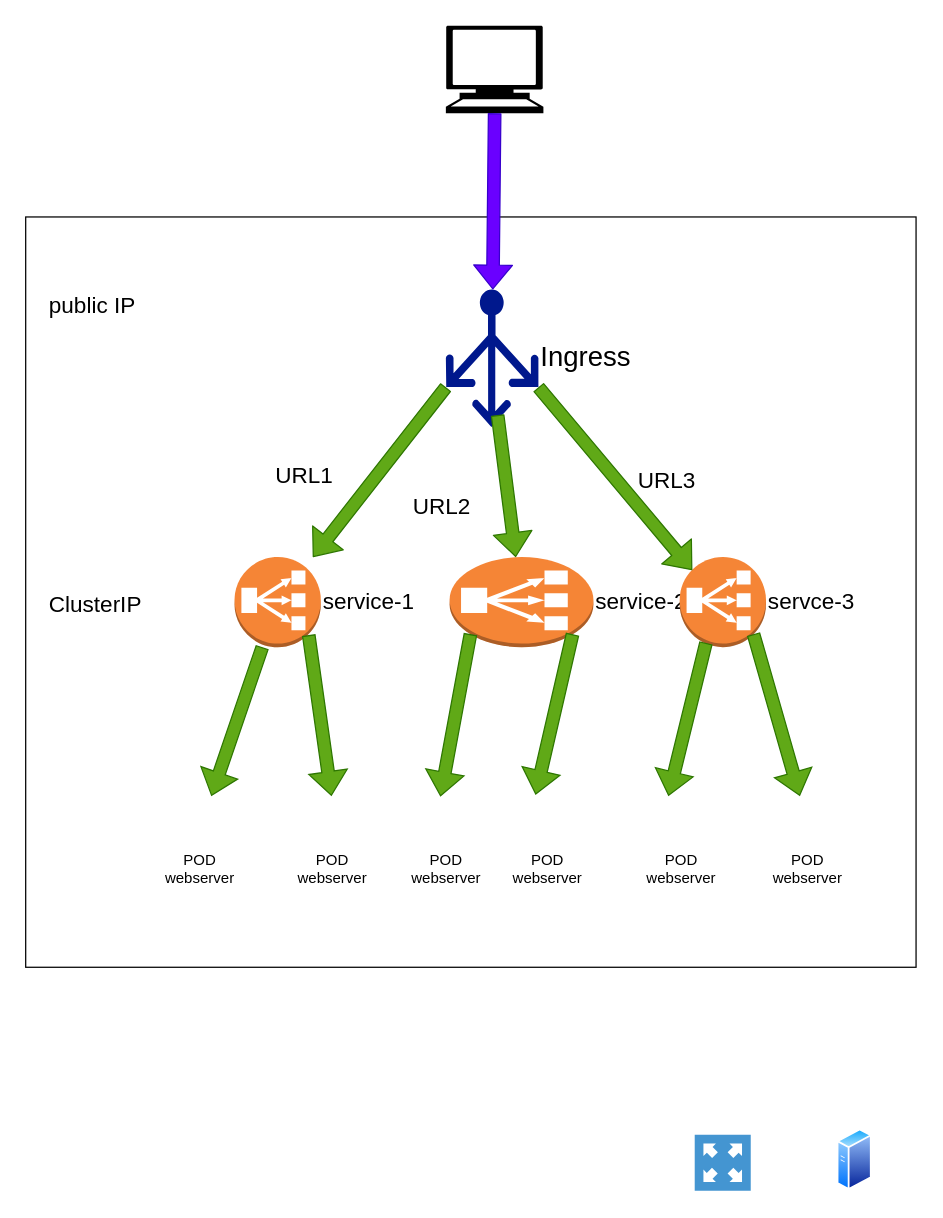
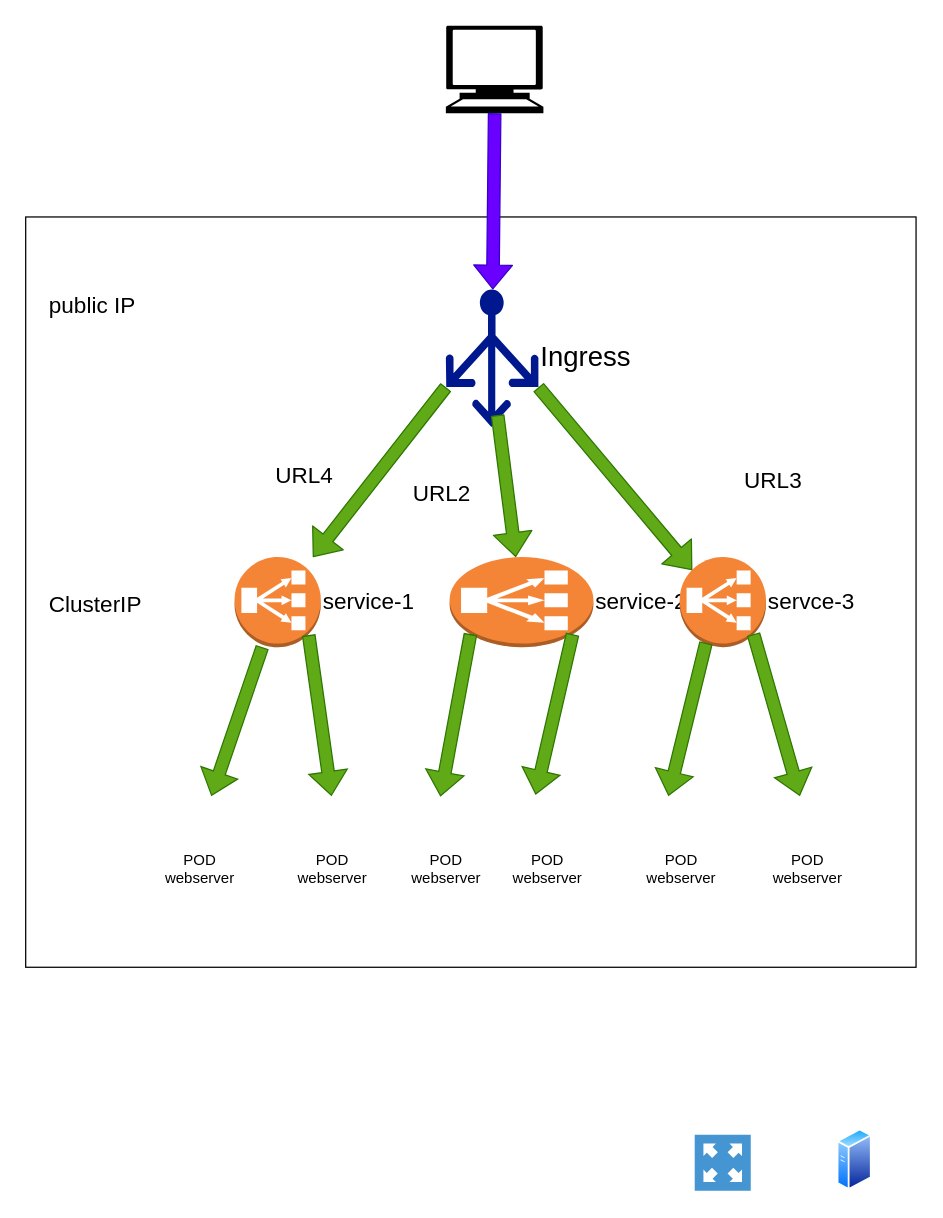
- <mxCell id="30" value="URL1" style="text;html=1;resizable=0;points=[];autosize=1;align=left;verticalAlign=top;spacingTop=-4;fontSize=18;" parent="1" vertex="1"><mxGeometry x="217.5" y="366.5" width="56" height="22" as="geometry" /></mxCell>
+ <mxCell id="30" value="URL4" style="text;html=1;resizable=0;points=[];autosize=1;align=left;verticalAlign=top;spacingTop=-4;fontSize=18;" parent="1" vertex="1"><mxGeometry x="217.5" y="366.5" width="56" height="22" as="geometry" /></mxCell>
- <mxCell id="28" value="URL3" style="text;html=1;resizable=0;points=[];autosize=1;align=left;verticalAlign=top;spacingTop=-4;fontSize=18;" parent="1" vertex="1"><mxGeometry x="508" y="371" width="56" height="22" as="geometry" /></mxCell>
+ <mxCell id="28" value="URL3" style="text;html=1;resizable=0;points=[];autosize=1;align=left;verticalAlign=top;spacingTop=-4;fontSize=18;" parent="1" vertex="1"><mxGeometry x="593" y="371" width="56" height="22" as="geometry" /></mxCell>
- <mxCell id="29" value="URL2" style="text;html=1;resizable=0;points=[];autosize=1;align=left;verticalAlign=top;spacingTop=-4;fontSize=18;" parent="1" vertex="1"><mxGeometry x="328" y="392" width="56" height="22" as="geometry" /></mxCell>
+ <mxCell id="29" value="URL2" style="text;html=1;resizable=0;points=[];autosize=1;align=left;verticalAlign=top;spacingTop=-4;fontSize=18;" parent="1" vertex="1"><mxGeometry x="328" y="382" width="56" height="22" as="geometry" /></mxCell>
